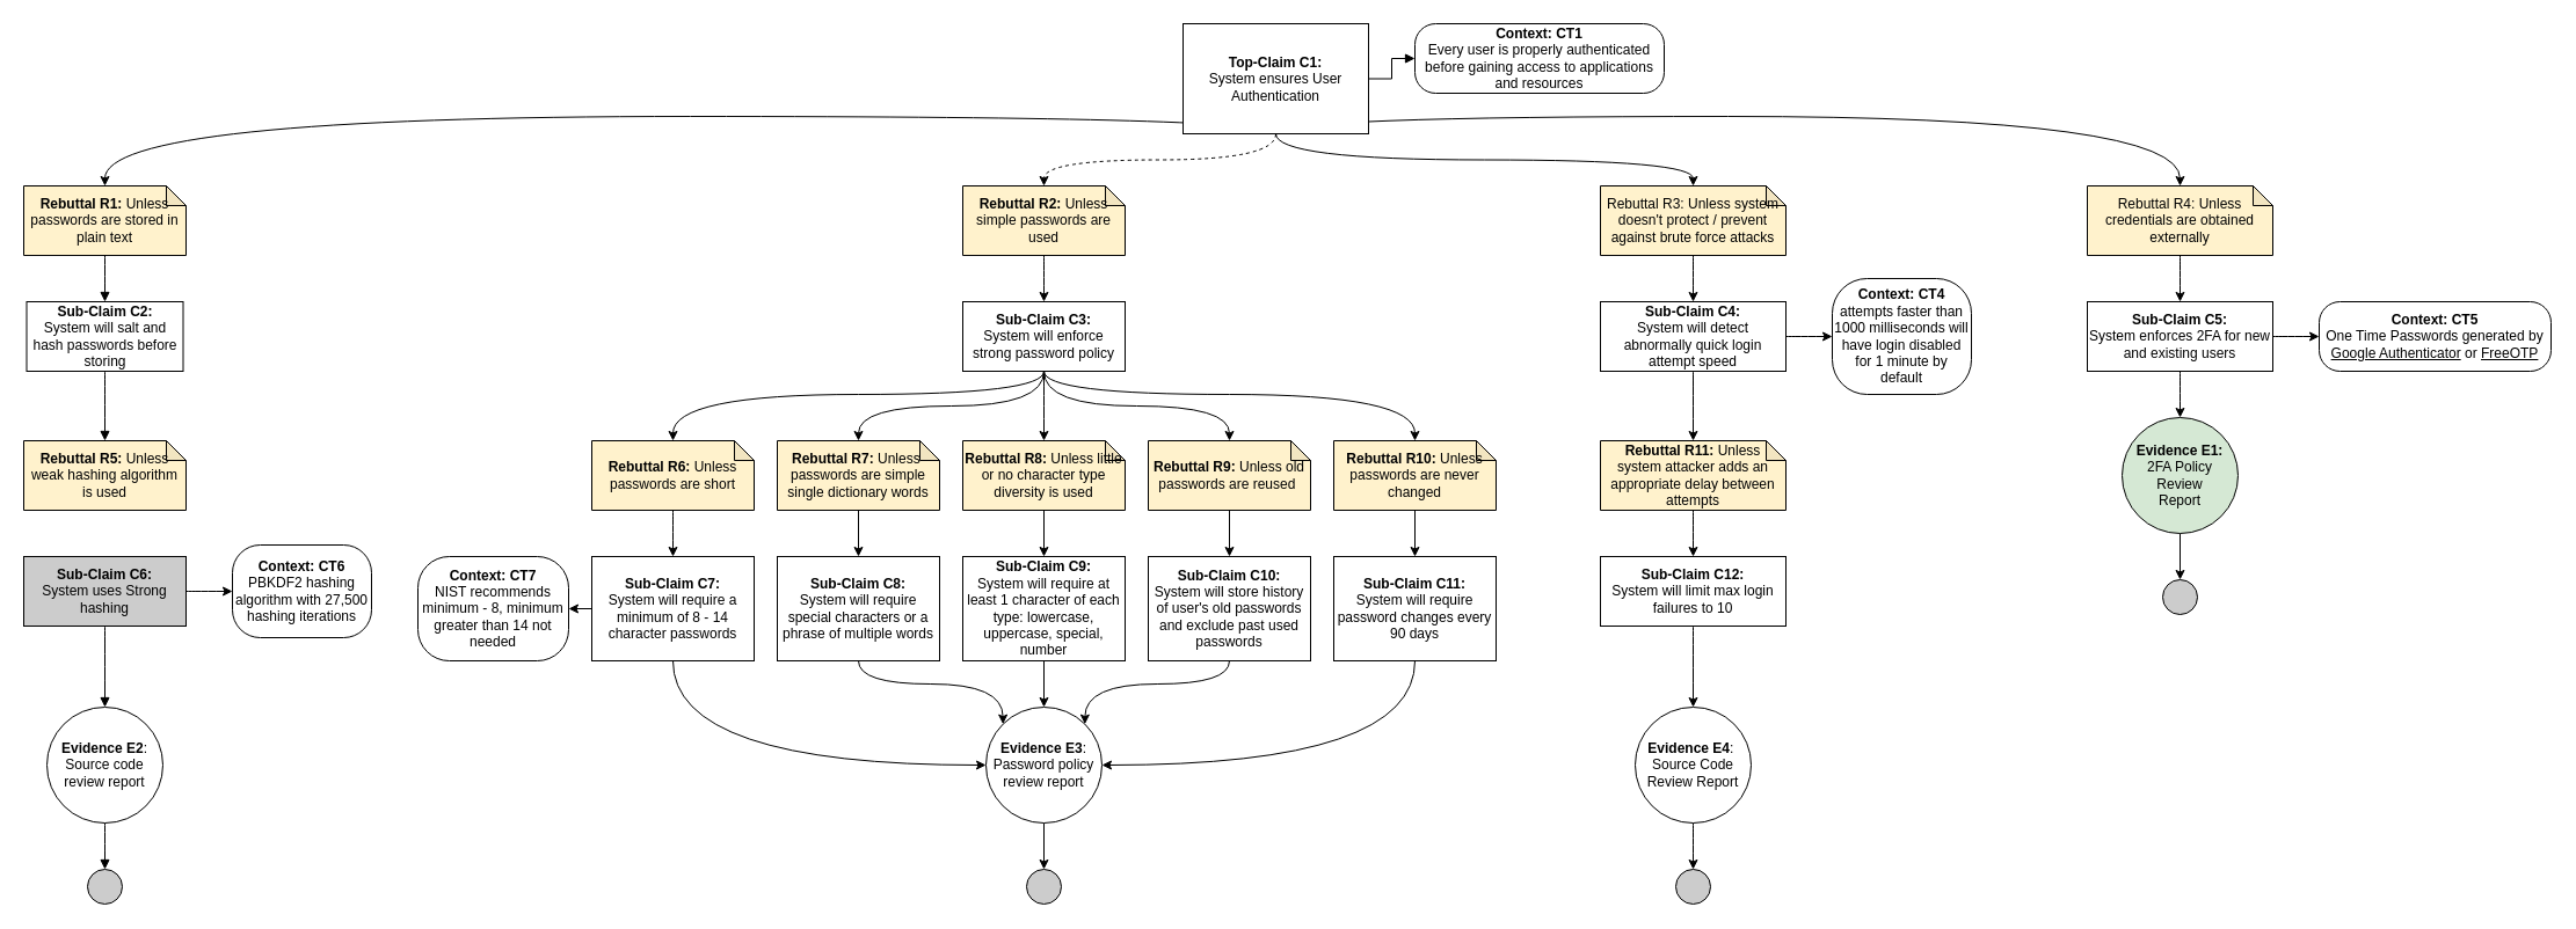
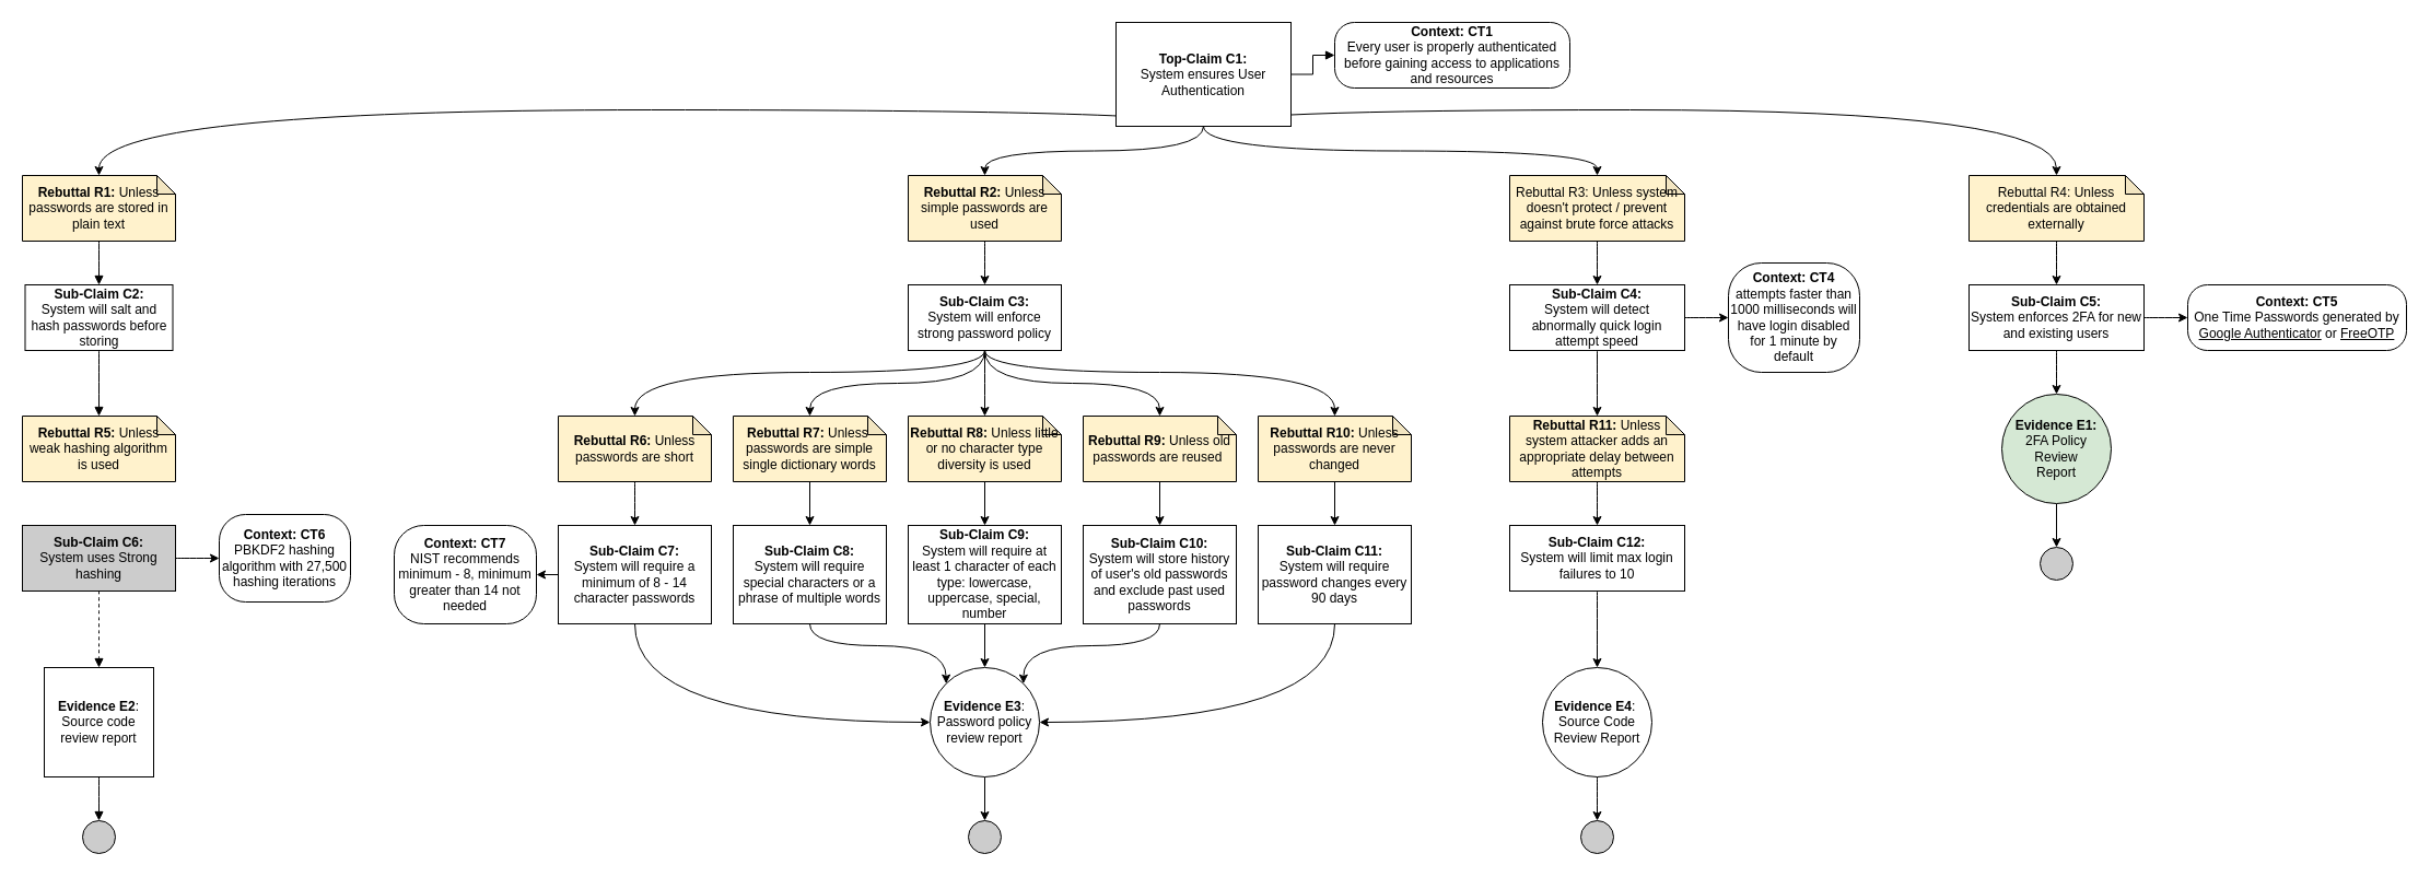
- <mxCell id="4" style="edgeStyle=orthogonalEdgeStyle;curved=1;rounded=0;orthogonalLoop=1;jettySize=auto;html=1;entryX=0.5;entryY=0;entryDx=0;entryDy=0;entryPerimeter=0;exitX=0.5;exitY=1;exitDx=0;exitDy=0;dashed=1;" edge="1" parent="1" source="7" target="24"><mxGeometry relative="1" as="geometry" /></mxCell>
+ <mxCell id="4" style="edgeStyle=orthogonalEdgeStyle;curved=1;rounded=0;orthogonalLoop=1;jettySize=auto;html=1;entryX=0.5;entryY=0;entryDx=0;entryDy=0;entryPerimeter=0;exitX=0.5;exitY=1;exitDx=0;exitDy=0;" edge="1" parent="1" source="7" target="24"><mxGeometry relative="1" as="geometry" /></mxCell>
- <mxCell id="14" style="edgeStyle=orthogonalEdgeStyle;curved=1;rounded=0;orthogonalLoop=1;jettySize=auto;html=1;exitX=0.5;exitY=1;exitDx=0;exitDy=0;entryX=0.5;entryY=0;entryDx=0;entryDy=0;endArrow=block;endFill=1;" parent="1" source="16" target="18" edge="1"><mxGeometry relative="1" as="geometry" /></mxCell>
+ <mxCell id="14" style="edgeStyle=orthogonalEdgeStyle;curved=1;rounded=0;orthogonalLoop=1;jettySize=auto;html=1;exitX=0.5;exitY=1;exitDx=0;exitDy=0;entryX=0.5;entryY=0;entryDx=0;entryDy=0;endArrow=block;endFill=1;dashed=1;" parent="1" source="16" target="18" edge="1"><mxGeometry relative="1" as="geometry" /></mxCell>
- <mxCell id="18" value="&lt;b&gt;Evidence E2&lt;/b&gt;:&lt;br&gt;Source code review report" style="ellipse;whiteSpace=wrap;html=1;aspect=fixed;fillColor=#ffffff;rounded=0;" parent="1" vertex="1"><mxGeometry x="40" y="610" width="100" height="100" as="geometry" /></mxCell>
+ <mxCell id="18" value="&lt;b&gt;Evidence E2&lt;/b&gt;:&lt;br&gt;Source code review report" style="whiteSpace=wrap;html=1;aspect=fixed;fillColor=#ffffff;rounded=0;" parent="1" vertex="1"><mxGeometry x="40" y="610" width="100" height="100" as="geometry" /></mxCell>
